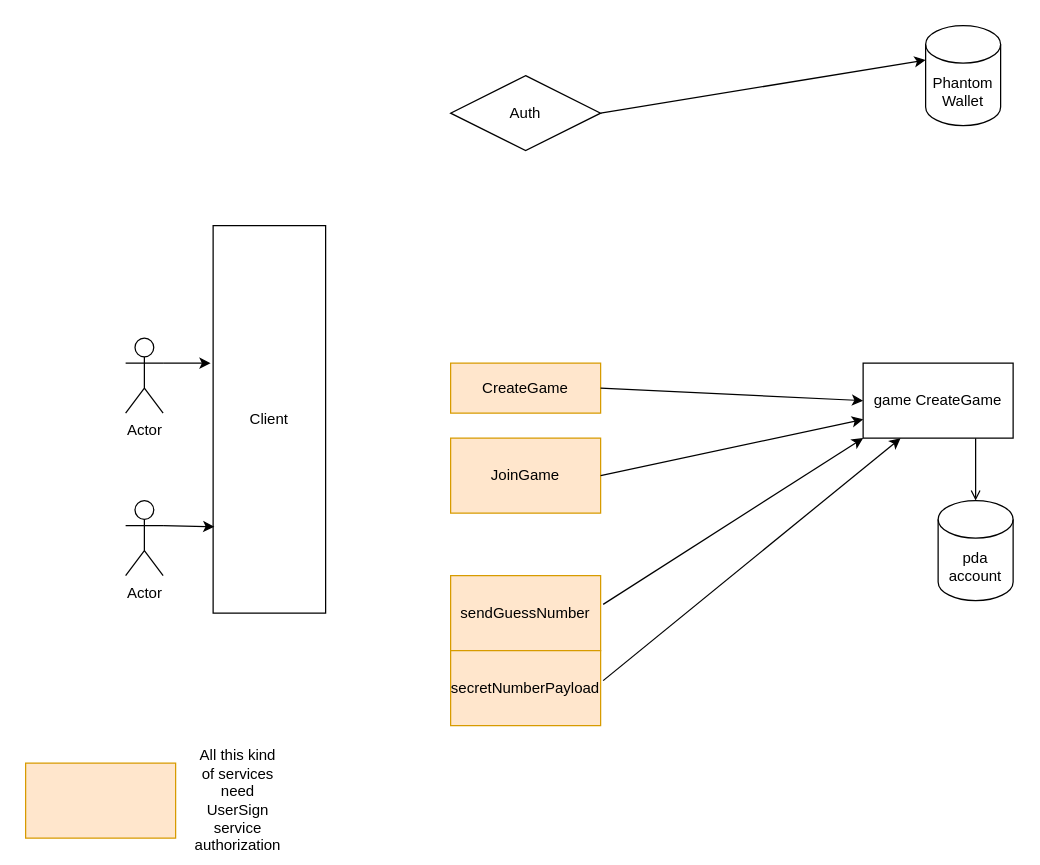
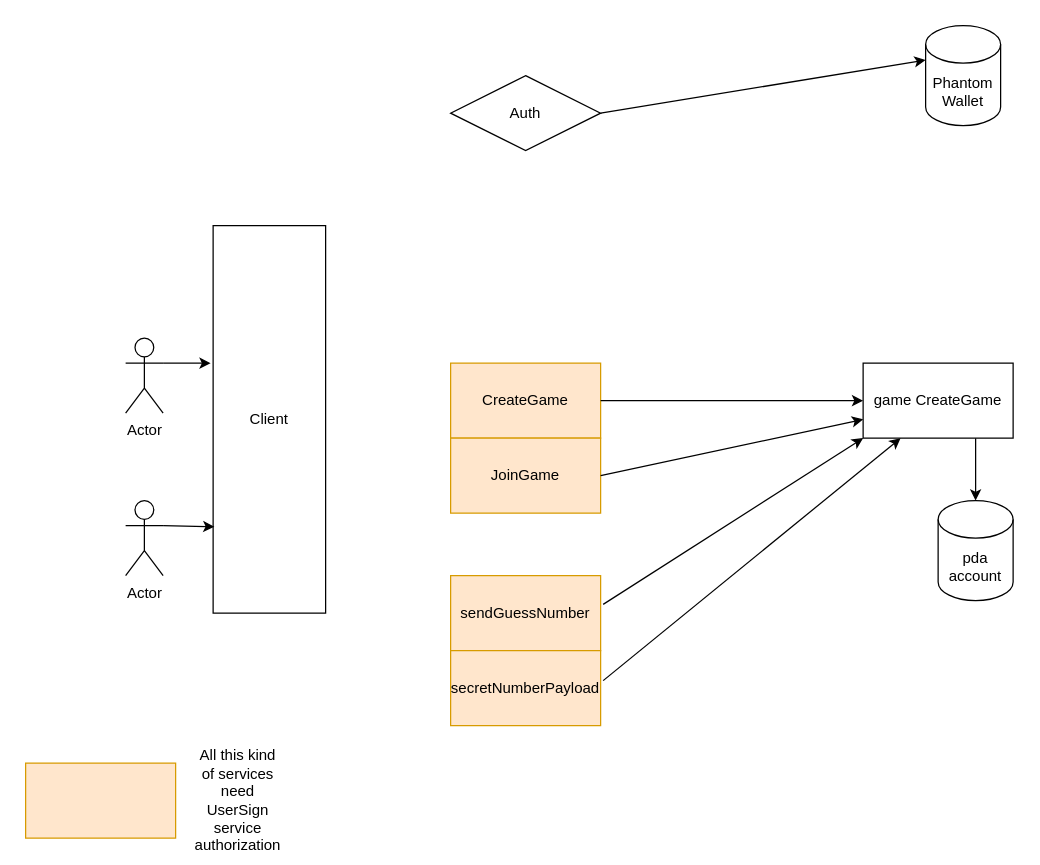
- <mxCell id="4" value="CreateGame" style="rounded=0;whiteSpace=wrap;html=1;fillColor=#ffe6cc;strokeColor=#d79b00;" vertex="1" parent="1"><mxGeometry x="360" y="290" width="120" height="40" as="geometry" /></mxCell>
+ <mxCell id="4" value="CreateGame" style="rounded=0;whiteSpace=wrap;html=1;fillColor=#ffe6cc;strokeColor=#d79b00;" vertex="1" parent="1"><mxGeometry x="360" y="290" width="120" height="60" as="geometry" /></mxCell>
- <mxCell id="11" value="" style="endArrow=open;html=1;exitX=0.75;exitY=1;exitDx=0;exitDy=0;entryX=0.5;entryY=0;entryDx=0;entryDy=0;entryPerimeter=0;" edge="1" parent="1" source="12" target="10"><mxGeometry width="50" height="50" relative="1" as="geometry"><mxPoint x="698.7" y="294.35" as="sourcePoint" /><mxPoint x="440" y="300" as="targetPoint" /></mxGeometry></mxCell>
+ <mxCell id="11" value="" style="endArrow=classic;html=1;exitX=0.75;exitY=1;exitDx=0;exitDy=0;entryX=0.5;entryY=0;entryDx=0;entryDy=0;entryPerimeter=0;" edge="1" parent="1" source="12" target="10"><mxGeometry width="50" height="50" relative="1" as="geometry"><mxPoint x="698.7" y="294.35" as="sourcePoint" /><mxPoint x="440" y="300" as="targetPoint" /></mxGeometry></mxCell>
